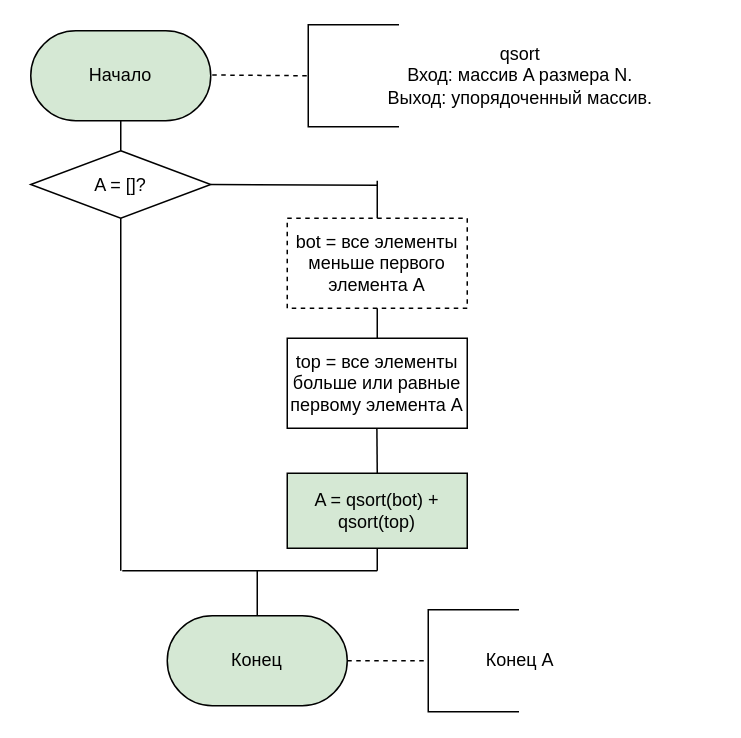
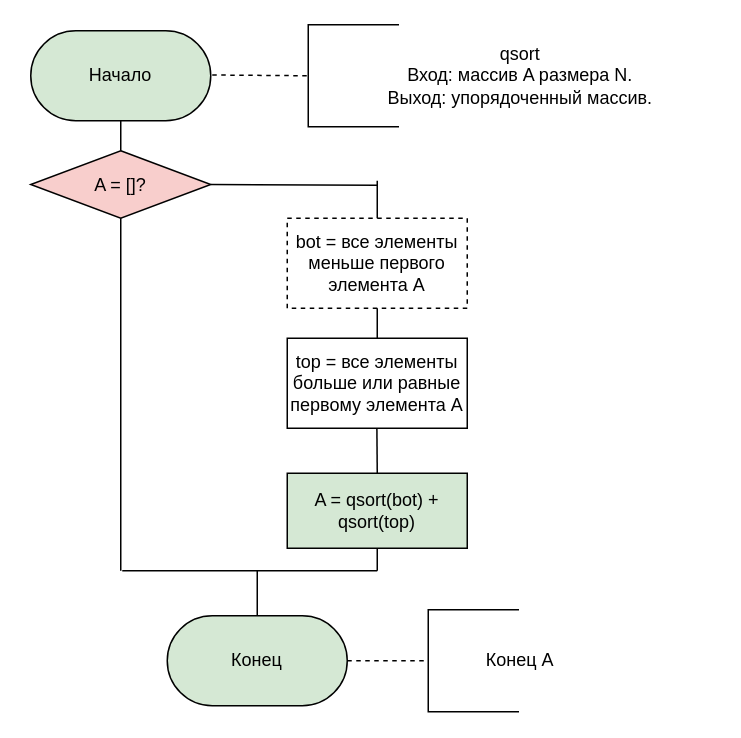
- <mxCell id="8" value="A = []?" style="rhombus;whiteSpace=wrap;html=1;" vertex="1" parent="1"><mxGeometry x="20" y="100" width="120" height="45" as="geometry" /></mxCell>
+ <mxCell id="8" value="A = []?" style="rhombus;whiteSpace=wrap;html=1;fillColor=#f8cecc;" vertex="1" parent="1"><mxGeometry x="20" y="100" width="120" height="45" as="geometry" /></mxCell>
